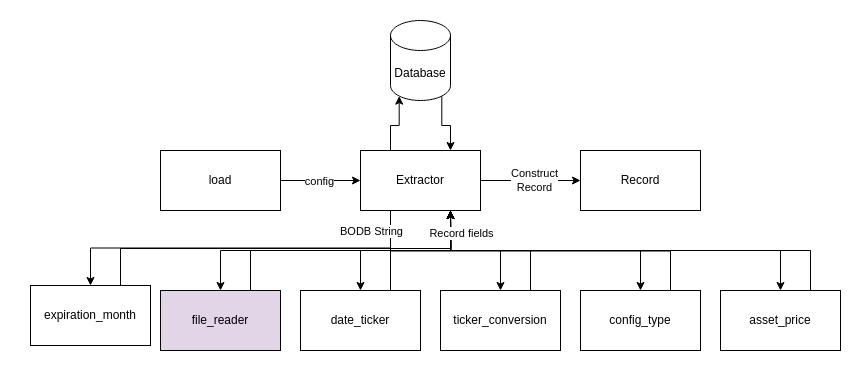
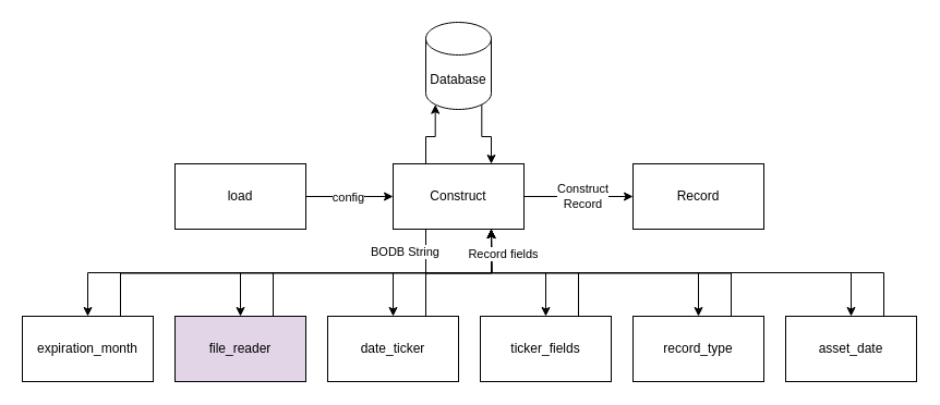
- <mxCell id="13" value="&lt;div&gt;Extractor&lt;/div&gt;" style="rounded=0;whiteSpace=wrap;html=1;" vertex="1" parent="1"><mxGeometry x="360" y="150" width="120" height="60" as="geometry" /></mxCell>
+ <mxCell id="13" value="&lt;div&gt;Construct&lt;/div&gt;" style="rounded=0;whiteSpace=wrap;html=1;" vertex="1" parent="1"><mxGeometry x="360" y="150" width="120" height="60" as="geometry" /></mxCell>
- <mxCell id="19" value="expiration_month" style="rounded=0;whiteSpace=wrap;html=1;" vertex="1" parent="1"><mxGeometry x="30" y="285" width="120" height="60" as="geometry" /></mxCell>
+ <mxCell id="19" value="expiration_month" style="rounded=0;whiteSpace=wrap;html=1;" vertex="1" parent="1"><mxGeometry x="20" y="290" width="120" height="60" as="geometry" /></mxCell>
- <mxCell id="17" value="ticker_conversion" style="rounded=0;whiteSpace=wrap;html=1;" vertex="1" parent="1"><mxGeometry x="440" y="290" width="120" height="60" as="geometry" /></mxCell>
+ <mxCell id="17" value="ticker_fields" style="rounded=0;whiteSpace=wrap;html=1;" vertex="1" parent="1"><mxGeometry x="440" y="290" width="120" height="60" as="geometry" /></mxCell>
- <mxCell id="15" value="config_type" style="rounded=0;whiteSpace=wrap;html=1;" vertex="1" parent="1"><mxGeometry x="580" y="290" width="120" height="60" as="geometry" /></mxCell>
+ <mxCell id="15" value="record_type" style="rounded=0;whiteSpace=wrap;html=1;" vertex="1" parent="1"><mxGeometry x="580" y="290" width="120" height="60" as="geometry" /></mxCell>
- <mxCell id="27" value="asset_price" style="rounded=0;whiteSpace=wrap;html=1;" vertex="1" parent="1"><mxGeometry x="720" y="290" width="120" height="60" as="geometry" /></mxCell>
+ <mxCell id="27" value="asset_date" style="rounded=0;whiteSpace=wrap;html=1;" vertex="1" parent="1"><mxGeometry x="720" y="290" width="120" height="60" as="geometry" /></mxCell>
